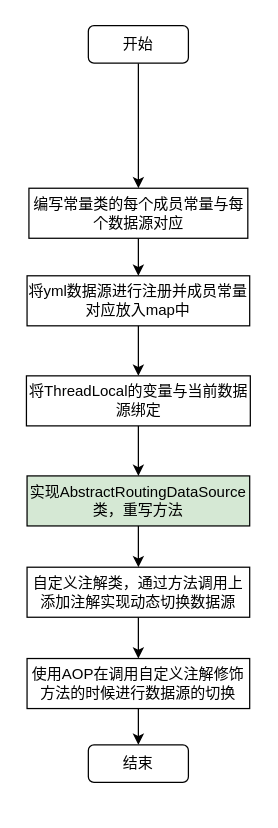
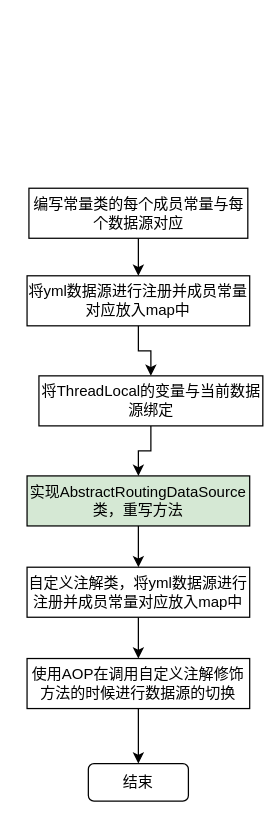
- <mxCell id="3" value="开始" style="rounded=1;whiteSpace=wrap;html=1;" parent="1" vertex="1"><mxGeometry x="70" y="20" width="80" height="30" as="geometry" /></mxCell>
- <mxCell id="2" value="" style="edgeStyle=orthogonalEdgeStyle;rounded=0;orthogonalLoop=1;jettySize=auto;html=1;" parent="1" source="3" target="7" edge="1"><mxGeometry relative="1" as="geometry" /></mxCell>
- <mxCell id="13" value="将ThreadLocal的变量与当前数据源绑定" style="rounded=0;whiteSpace=wrap;html=1;" parent="1" vertex="1"><mxGeometry x="20.5" y="300" width="179" height="40" as="geometry" /></mxCell>
+ <mxCell id="13" value="将ThreadLocal的变量与当前数据源绑定" style="rounded=0;whiteSpace=wrap;html=1;" parent="1" vertex="1"><mxGeometry x="30.5" y="300" width="179" height="40" as="geometry" /></mxCell>
- <mxCell id="9" value="自定义注解类，通过方法调用上添加注解实现动态切换数据源" style="rounded=0;whiteSpace=wrap;html=1;" parent="1" vertex="1"><mxGeometry x="21" y="453" width="178" height="40" as="geometry" /></mxCell>
+ <mxCell id="9" value="自定义注解类，将yml数据源进行注册并成员常量对应放入map中" style="rounded=0;whiteSpace=wrap;html=1;" parent="1" vertex="1"><mxGeometry x="21" y="453" width="178" height="40" as="geometry" /></mxCell>
- <mxCell id="16" value="结束" style="rounded=1;whiteSpace=wrap;html=1;" parent="1" vertex="1"><mxGeometry x="70" y="595" width="80" height="30" as="geometry" /></mxCell>
+ <mxCell id="16" value="结束" style="rounded=1;whiteSpace=wrap;html=1;" parent="1" vertex="1"><mxGeometry x="70" y="610" width="80" height="30" as="geometry" /></mxCell>
